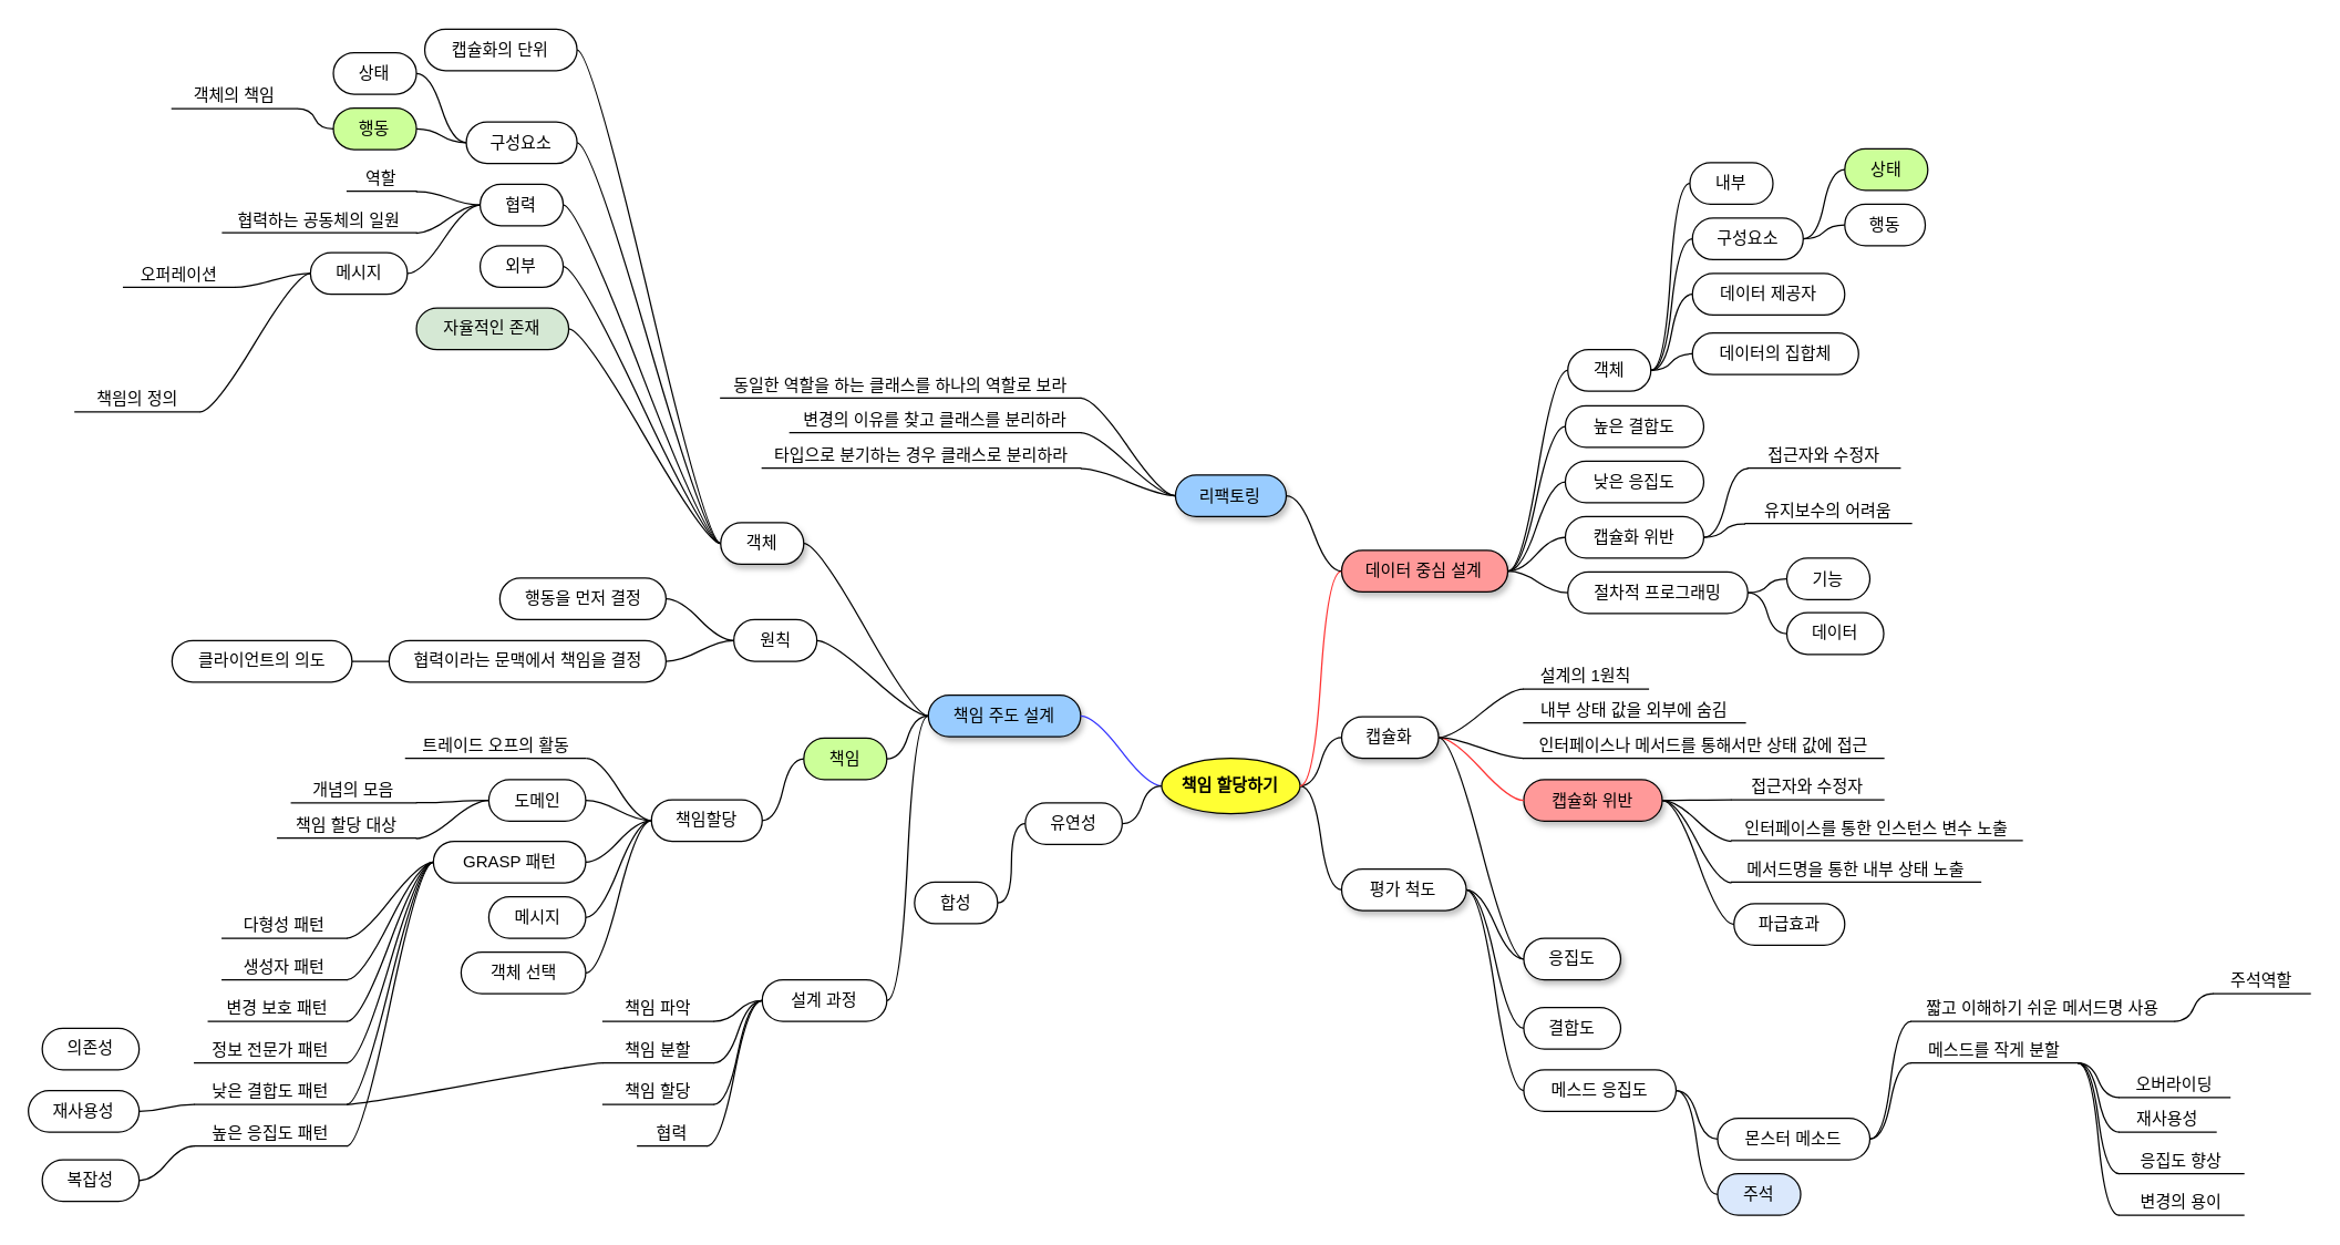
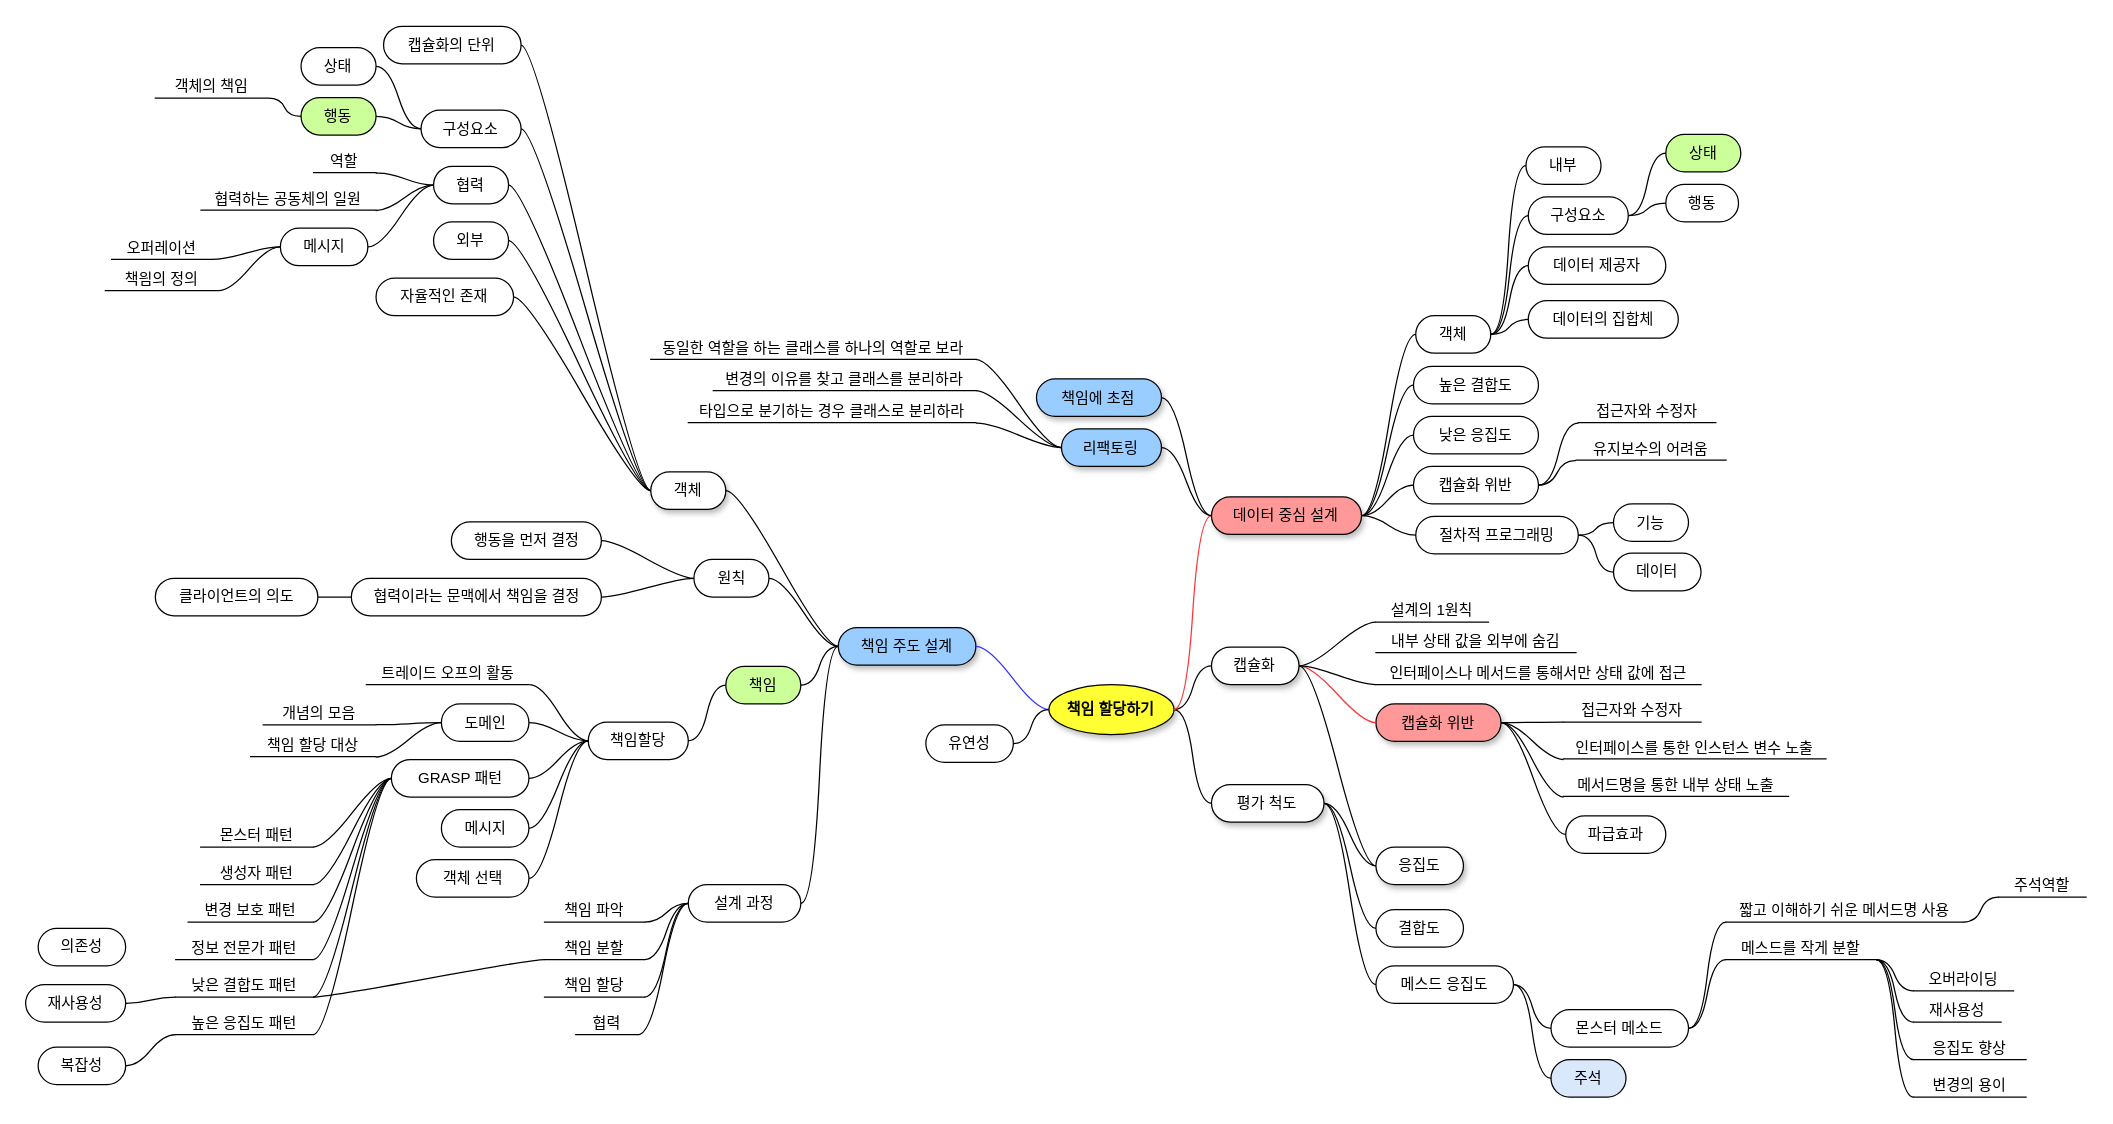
- <mxCell id="80" value="자율적인 존재" style="whiteSpace=wrap;html=1;rounded=1;arcSize=50;align=center;verticalAlign=middle;container=1;recursiveResize=0;strokeWidth=1;autosize=1;spacing=4;treeFolding=1;treeMoving=1;fillColor=#d5e8d4;" parent="1" vertex="1"><mxGeometry x="300.26" y="222" width="110" height="30" as="geometry" /></mxCell>
+ <mxCell id="80" value="자율적인 존재" style="whiteSpace=wrap;html=1;rounded=1;arcSize=50;align=center;verticalAlign=middle;container=1;recursiveResize=0;strokeWidth=1;autosize=1;spacing=4;treeFolding=1;treeMoving=1;" parent="1" vertex="1"><mxGeometry x="300.26" y="222" width="110" height="30" as="geometry" /></mxCell>
- <mxCell id="84" value="책읨의 정의" style="whiteSpace=wrap;html=1;shape=partialRectangle;top=0;left=0;bottom=1;right=0;points=[[0,1],[1,1]];strokeColor=#000000;fillColor=none;align=center;verticalAlign=bottom;routingCenterY=0.5;snapToPoint=1;container=1;recursiveResize=0;autosize=1;treeFolding=1;treeMoving=1;" parent="1" vertex="1"><mxGeometry x="53.73" y="277" width="90" height="20" as="geometry" /></mxCell>
+ <mxCell id="84" value="책읨의 정의" style="whiteSpace=wrap;html=1;shape=partialRectangle;top=0;left=0;bottom=1;right=0;points=[[0,1],[1,1]];strokeColor=#000000;fillColor=none;align=center;verticalAlign=bottom;routingCenterY=0.5;snapToPoint=1;container=1;recursiveResize=0;autosize=1;treeFolding=1;treeMoving=1;" parent="1" vertex="1"><mxGeometry x="83.73" y="212" width="90" height="20" as="geometry" /></mxCell>
+ <mxCell id="116" value="책임에 초점" style="whiteSpace=wrap;html=1;rounded=1;arcSize=50;align=center;verticalAlign=middle;container=1;recursiveResize=0;strokeWidth=1;autosize=1;spacing=4;treeFolding=1;treeMoving=1;shadow=1;fillColor=#99CCFF;" parent="1" vertex="1"><mxGeometry x="828.47" y="302.5" width="100" height="30" as="geometry" /></mxCell>
+ <mxCell id="117" value="" style="edgeStyle=entityRelationEdgeStyle;startArrow=none;endArrow=none;segment=10;curved=1;shadow=0;strokeColor=#000000;fillColor=#FFFFFF;" parent="1" source="29" target="116" edge="1"><mxGeometry relative="1" as="geometry"><mxPoint x="920" y="367.5" as="sourcePoint" /></mxGeometry></mxCell>
- <mxCell id="38" value="유지보수의 어려움" style="whiteSpace=wrap;html=1;shape=partialRectangle;top=0;left=0;bottom=1;right=0;points=[[0,1],[1,1]];strokeColor=#000000;fillColor=none;align=center;verticalAlign=bottom;routingCenterY=0.5;snapToPoint=1;container=1;recursiveResize=0;autosize=1;treeFolding=1;treeMoving=1;shadow=0;" parent="1" vertex="1"><mxGeometry x="1260" y="347.5" width="120" height="30" as="geometry" /></mxCell>
+ <mxCell id="38" value="유지보수의 어려움" style="whiteSpace=wrap;html=1;shape=partialRectangle;top=0;left=0;bottom=1;right=0;points=[[0,1],[1,1]];strokeColor=#000000;fillColor=none;align=center;verticalAlign=bottom;routingCenterY=0.5;snapToPoint=1;container=1;recursiveResize=0;autosize=1;treeFolding=1;treeMoving=1;shadow=0;" parent="1" vertex="1"><mxGeometry x="1260" y="347.5" width="120" height="20" as="geometry" /></mxCell>
- <mxCell id="170" value="원칙" style="whiteSpace=wrap;html=1;rounded=1;arcSize=50;align=center;verticalAlign=middle;container=1;recursiveResize=0;strokeWidth=1;autosize=1;spacing=4;treeFolding=1;treeMoving=1;fillColor=#FFFFFF;" vertex="1" parent="1"><mxGeometry x="529.5" y="447" width="60" height="30" as="geometry" /></mxCell>
+ <mxCell id="170" value="원칙" style="whiteSpace=wrap;html=1;rounded=1;arcSize=50;align=center;verticalAlign=middle;container=1;recursiveResize=0;strokeWidth=1;autosize=1;spacing=4;treeFolding=1;treeMoving=1;fillColor=#FFFFFF;" vertex="1" parent="1"><mxGeometry x="554.5" y="447" width="60" height="30" as="geometry" /></mxCell>
- <mxCell id="151" value="" style="edgeStyle=entityRelationEdgeStyle;startArrow=none;endArrow=none;segment=10;curved=1;shadow=0;strokeColor=#000000;fillColor=#FFFFFF;" parent="1" source="148" target="150" edge="1"><mxGeometry relative="1" as="geometry"><mxPoint x="710" y="722" as="sourcePoint" /></mxGeometry></mxCell>
- <mxCell id="150" value="합성" style="whiteSpace=wrap;html=1;rounded=1;arcSize=50;align=center;verticalAlign=middle;container=1;recursiveResize=0;strokeWidth=1;autosize=1;spacing=4;treeFolding=1;treeMoving=1;shadow=0;fillColor=#FFFFFF;" parent="1" vertex="1"><mxGeometry x="660" y="636.5" width="60" height="30" as="geometry" /></mxCell>
- <mxCell id="48" value="다형성 패턴" style="whiteSpace=wrap;html=1;shape=partialRectangle;top=0;left=0;bottom=1;right=0;points=[[0,1],[1,1]];strokeColor=#000000;fillColor=none;align=center;verticalAlign=bottom;routingCenterY=0.5;snapToPoint=1;container=1;recursiveResize=0;autosize=1;treeFolding=1;treeMoving=1;shadow=0;" parent="1" vertex="1"><mxGeometry x="160" y="657" width="90" height="20" as="geometry" /></mxCell>
+ <mxCell id="48" value="몬스터 패턴" style="whiteSpace=wrap;html=1;shape=partialRectangle;top=0;left=0;bottom=1;right=0;points=[[0,1],[1,1]];strokeColor=#000000;fillColor=none;align=center;verticalAlign=bottom;routingCenterY=0.5;snapToPoint=1;container=1;recursiveResize=0;autosize=1;treeFolding=1;treeMoving=1;shadow=0;" parent="1" vertex="1"><mxGeometry x="160" y="657" width="90" height="20" as="geometry" /></mxCell>
